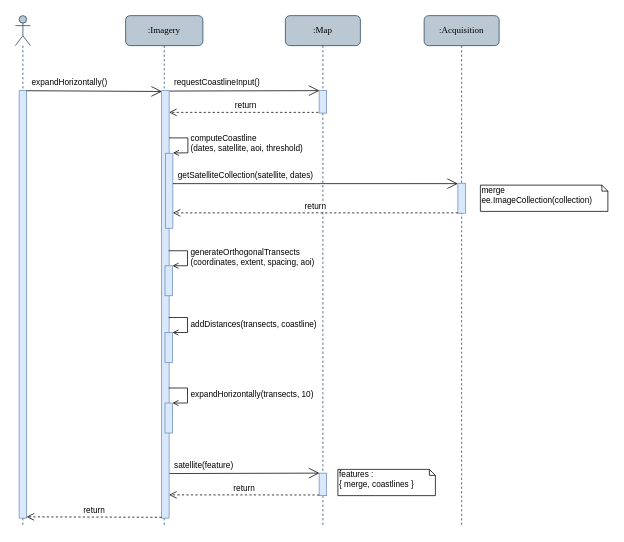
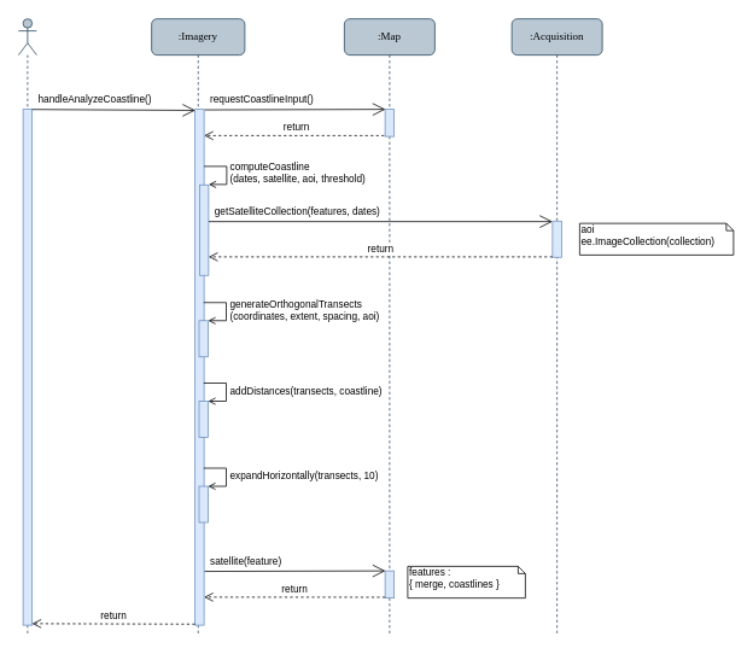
- <mxCell id="21" value="expandHorizontally()" style="text;html=1;resizable=0;points=[];autosize=1;align=left;verticalAlign=top;spacingTop=-4;fontSize=11;" vertex="1" parent="1"><mxGeometry x="40" y="100" width="150" height="20" as="geometry" /></mxCell>
+ <mxCell id="21" value="handleAnalyzeCoastline()" style="text;html=1;resizable=0;points=[];autosize=1;align=left;verticalAlign=top;spacingTop=-4;fontSize=11;" vertex="1" parent="1"><mxGeometry x="40" y="100" width="150" height="20" as="geometry" /></mxCell>
- <mxCell id="25" value="getSatelliteCollection(satellite, dates)" style="text;html=1;resizable=0;points=[];autosize=1;align=left;verticalAlign=top;spacingTop=-4;fontSize=11;" vertex="1" parent="1"><mxGeometry x="234.5" y="223.5" width="200" height="10" as="geometry" /></mxCell>
+ <mxCell id="25" value="getSatelliteCollection(features, dates)" style="text;html=1;resizable=0;points=[];autosize=1;align=left;verticalAlign=top;spacingTop=-4;fontSize=11;" vertex="1" parent="1"><mxGeometry x="234.5" y="223.5" width="200" height="10" as="geometry" /></mxCell>
- <mxCell id="32" value="merge&lt;br&gt;ee.ImageCollection(collection)" style="shape=note;whiteSpace=wrap;html=1;size=8;verticalAlign=top;align=left;spacingTop=-6;fontSize=11;" vertex="1" parent="1"><mxGeometry x="640" y="246" width="170" height="35" as="geometry" /></mxCell>
+ <mxCell id="32" value="aoi&lt;br&gt;ee.ImageCollection(collection)" style="shape=note;whiteSpace=wrap;html=1;size=8;verticalAlign=top;align=left;spacingTop=-6;fontSize=11;" vertex="1" parent="1"><mxGeometry x="640" y="246" width="170" height="35" as="geometry" /></mxCell>
